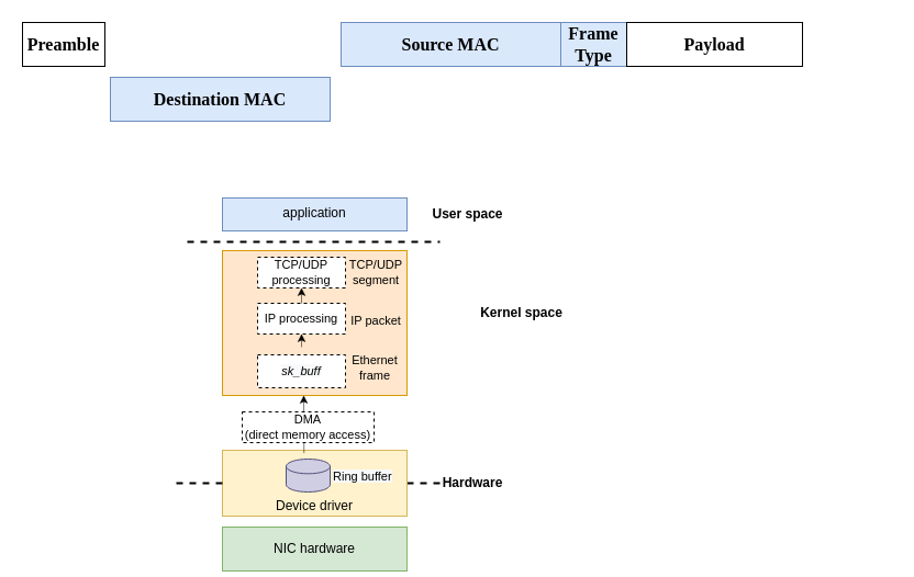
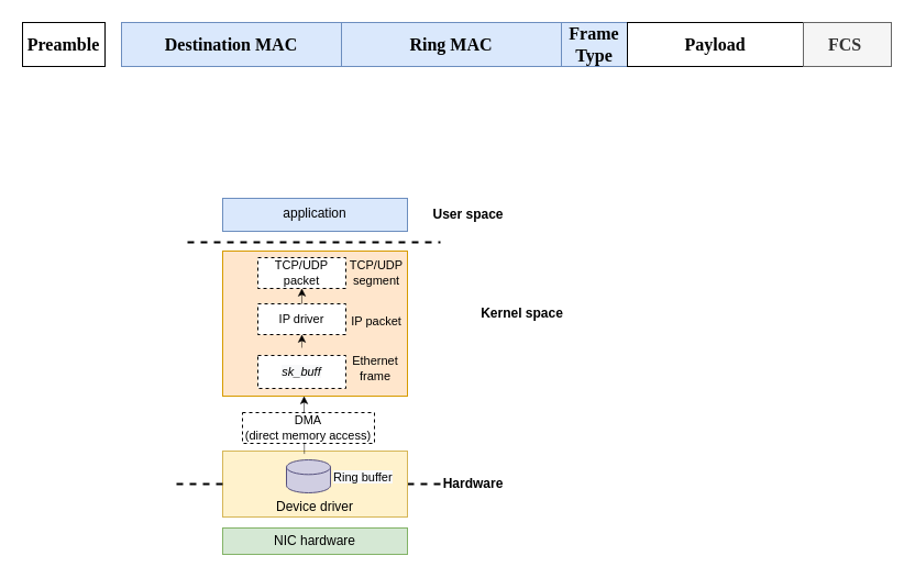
- <mxCell id="4" value="&lt;strong style=&quot;font-family: &amp;#34;times new roman&amp;#34; ; font-size: medium ; text-align: left ; background-color: rgb(218 , 232 , 252)&quot;&gt;Source MAC&lt;/strong&gt;" style="rounded=0;whiteSpace=wrap;html=1;fillColor=#DAE8FC;strokeColor=#6C8EBF;" parent="1" vertex="1"><mxGeometry x="310" y="20" width="200" height="40" as="geometry" /></mxCell>
+ <mxCell id="4" value="&lt;strong style=&quot;font-family: &amp;#34;times new roman&amp;#34; ; font-size: medium ; text-align: left ; background-color: rgb(218 , 232 , 252)&quot;&gt;Ring MAC&lt;/strong&gt;" style="rounded=0;whiteSpace=wrap;html=1;fillColor=#DAE8FC;strokeColor=#6C8EBF;" parent="1" vertex="1"><mxGeometry x="310" y="20" width="200" height="40" as="geometry" /></mxCell>
+ <mxCell id="7" value="&lt;strong style=&quot;font-family: &amp;#34;times new roman&amp;#34; ; font-size: medium ; text-align: left ; background-color: rgb(245 , 245 , 245)&quot;&gt;FCS&amp;nbsp;&lt;/strong&gt;" style="rounded=0;whiteSpace=wrap;html=1;fillColor=#F5F5F5;strokeColor=#666666;fontColor=#333333;" parent="1" vertex="1"><mxGeometry x="730" y="20" width="80" height="40" as="geometry" /></mxCell>
- <mxCell id="3" value="&lt;strong style=&quot;font-family: &amp;#34;times new roman&amp;#34; ; font-size: medium ; text-align: left ; background-color: rgb(218 , 232 , 252)&quot;&gt;Destination MAC&lt;/strong&gt;" style="rounded=0;whiteSpace=wrap;html=1;fillColor=#DAE8FC;strokeColor=#6C8EBF;" parent="1" vertex="1"><mxGeometry x="100" y="70" width="200" height="40" as="geometry" /></mxCell>
+ <mxCell id="3" value="&lt;strong style=&quot;font-family: &amp;#34;times new roman&amp;#34; ; font-size: medium ; text-align: left ; background-color: rgb(218 , 232 , 252)&quot;&gt;Destination MAC&lt;/strong&gt;" style="rounded=0;whiteSpace=wrap;html=1;fillColor=#DAE8FC;strokeColor=#6C8EBF;" parent="1" vertex="1"><mxGeometry x="110" y="20" width="200" height="40" as="geometry" /></mxCell>
- <mxCell id="23" value="TCP/UDP processing" style="rounded=0;whiteSpace=wrap;html=1;verticalAlign=middle;dashed=1;fontSize=11;" parent="1" vertex="1"><mxGeometry x="234" y="234" width="80" height="28" as="geometry" /></mxCell>
+ <mxCell id="23" value="TCP/UDP packet" style="rounded=0;whiteSpace=wrap;html=1;verticalAlign=middle;dashed=1;fontSize=11;" parent="1" vertex="1"><mxGeometry x="234" y="234" width="80" height="28" as="geometry" /></mxCell>
- <mxCell id="22" value="IP processing" style="rounded=0;whiteSpace=wrap;html=1;verticalAlign=middle;dashed=1;fontSize=11;" parent="1" vertex="1"><mxGeometry x="234" y="276" width="80" height="28" as="geometry" /></mxCell>
+ <mxCell id="22" value="IP driver" style="rounded=0;whiteSpace=wrap;html=1;verticalAlign=middle;dashed=1;fontSize=11;" parent="1" vertex="1"><mxGeometry x="234" y="276" width="80" height="28" as="geometry" /></mxCell>
- <mxCell id="10" value="NIC hardware" style="rounded=0;whiteSpace=wrap;html=1;fillColor=#d5e8d4;strokeColor=#82b366;" parent="1" vertex="1"><mxGeometry x="202" y="480" width="168" height="40" as="geometry" /></mxCell>
+ <mxCell id="10" value="NIC hardware" style="rounded=0;whiteSpace=wrap;html=1;fillColor=#d5e8d4;strokeColor=#82b366;" parent="1" vertex="1"><mxGeometry x="202" y="480" width="168" height="24" as="geometry" /></mxCell>
